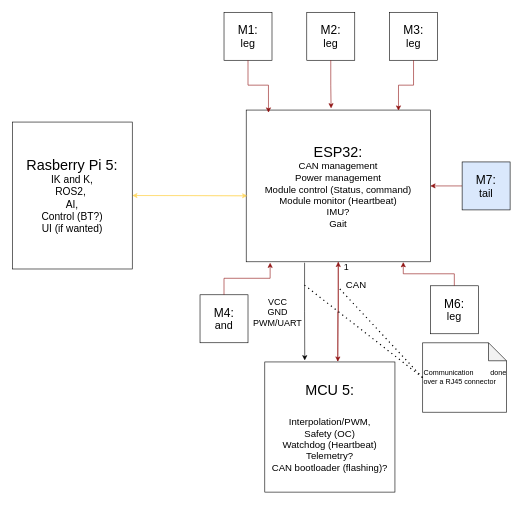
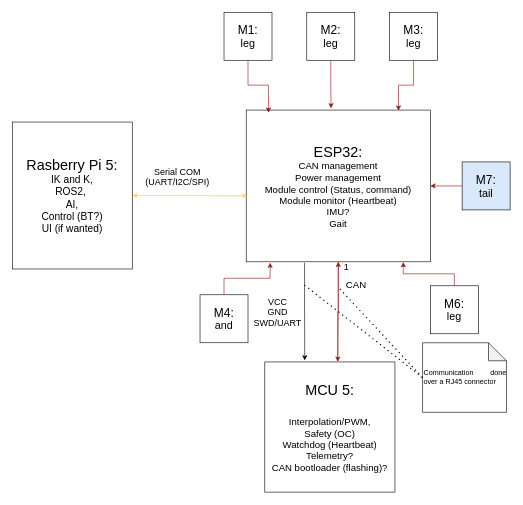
+ <mxCell id="8" value="&lt;font style=&quot;font-size: 15px;&quot;&gt;Serial COM&lt;/font&gt;&lt;div&gt;&lt;font style=&quot;font-size: 15px;&quot;&gt;(UART/I2C/SPI)&lt;/font&gt;&lt;/div&gt;" style="text;html=1;align=center;verticalAlign=middle;resizable=0;points=[];autosize=1;strokeColor=none;fillColor=none;" vertex="1" parent="1"><mxGeometry x="233" y="269.5" width="124" height="48" as="geometry" /></mxCell>
- <mxCell id="12" value="&lt;font style=&quot;font-size: 15px;&quot;&gt;VCC&lt;/font&gt;&lt;div&gt;&lt;font style=&quot;font-size: 15px;&quot;&gt;GND&lt;/font&gt;&lt;/div&gt;&lt;div&gt;&lt;font style=&quot;font-size: 15px;&quot;&gt;PWM/UART&lt;/font&gt;&lt;/div&gt;" style="text;html=1;align=center;verticalAlign=middle;resizable=0;points=[];autosize=1;strokeColor=none;fillColor=none;" vertex="1" parent="1"><mxGeometry x="413" y="487" width="98" height="66" as="geometry" /></mxCell>
+ <mxCell id="12" value="&lt;font style=&quot;font-size: 15px;&quot;&gt;VCC&lt;/font&gt;&lt;div&gt;&lt;font style=&quot;font-size: 15px;&quot;&gt;GND&lt;/font&gt;&lt;/div&gt;&lt;div&gt;&lt;font style=&quot;font-size: 15px;&quot;&gt;SWD/UART&lt;/font&gt;&lt;/div&gt;" style="text;html=1;align=center;verticalAlign=middle;resizable=0;points=[];autosize=1;strokeColor=none;fillColor=none;" vertex="1" parent="1"><mxGeometry x="413" y="487" width="98" height="66" as="geometry" /></mxCell>
